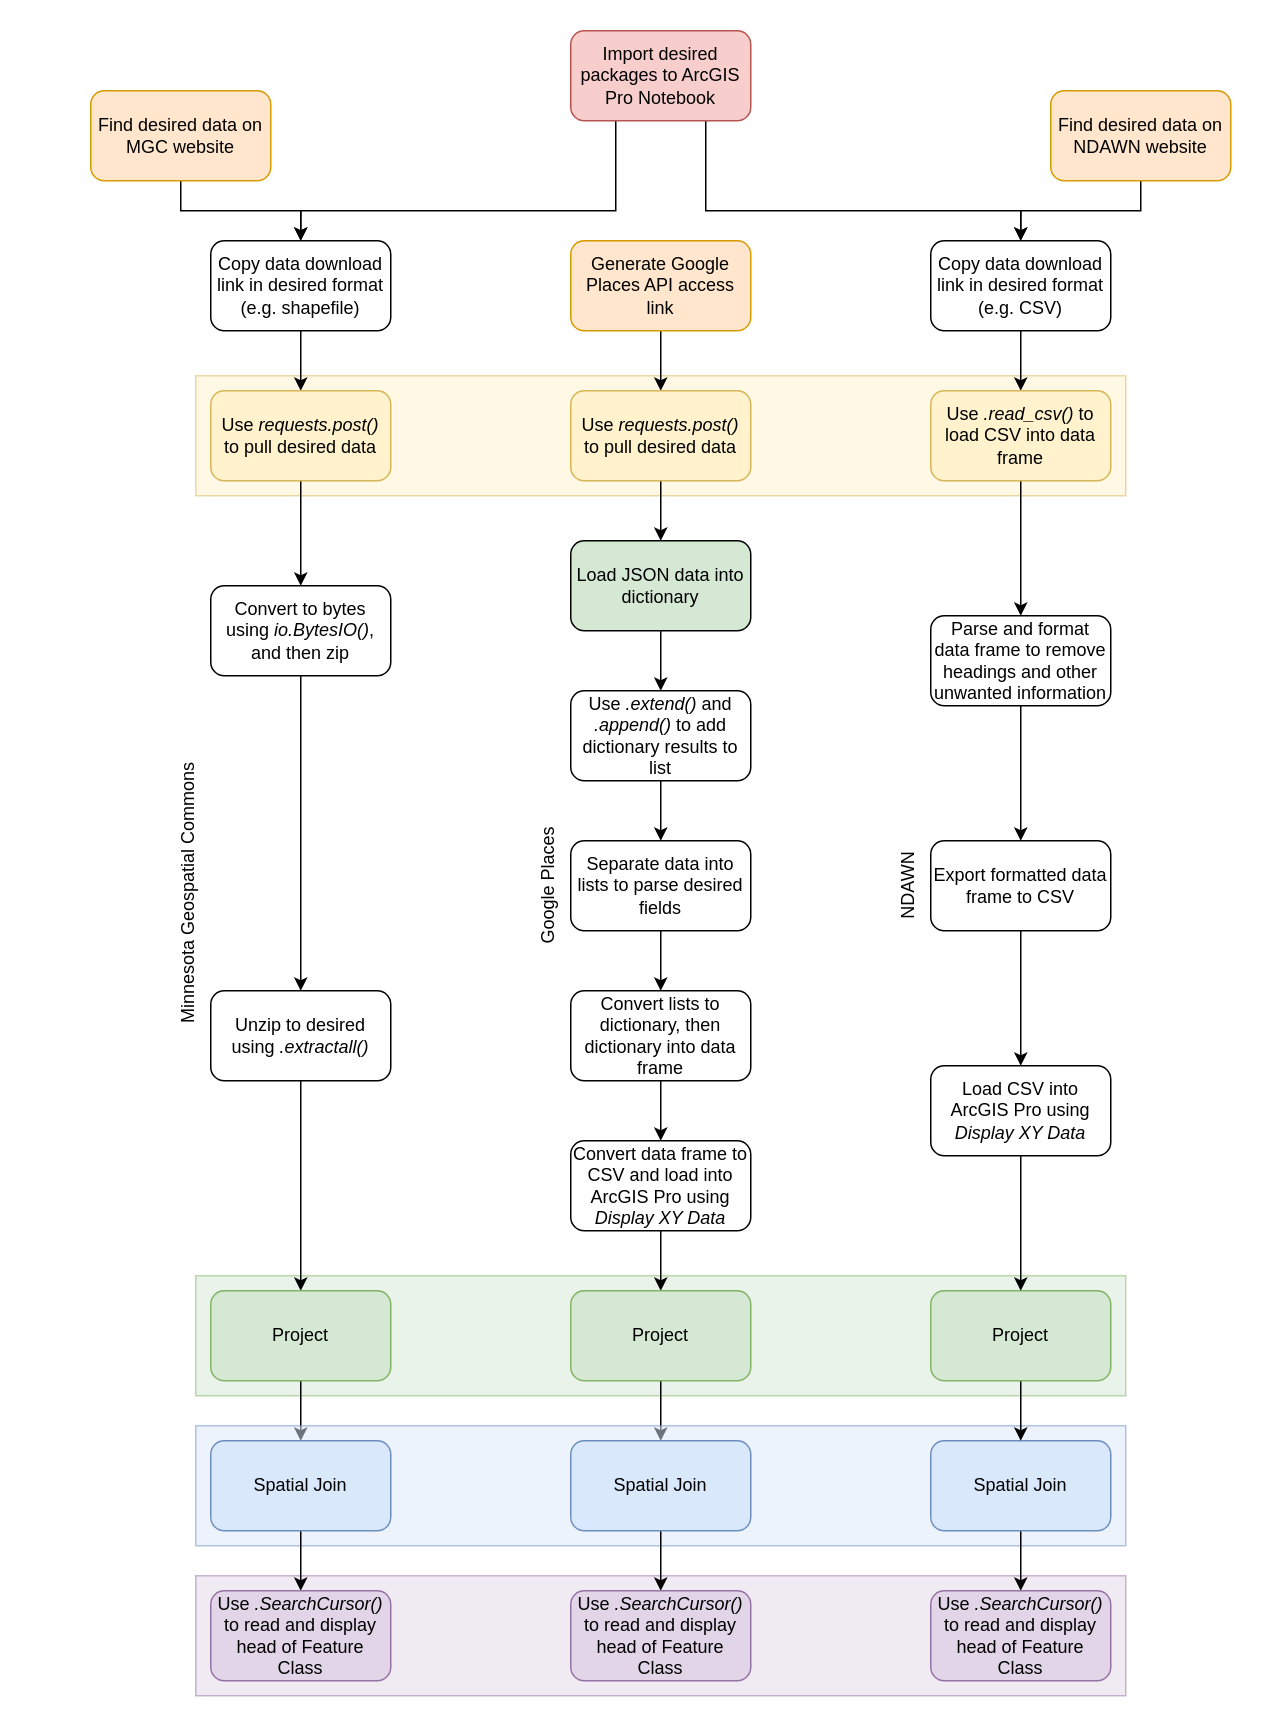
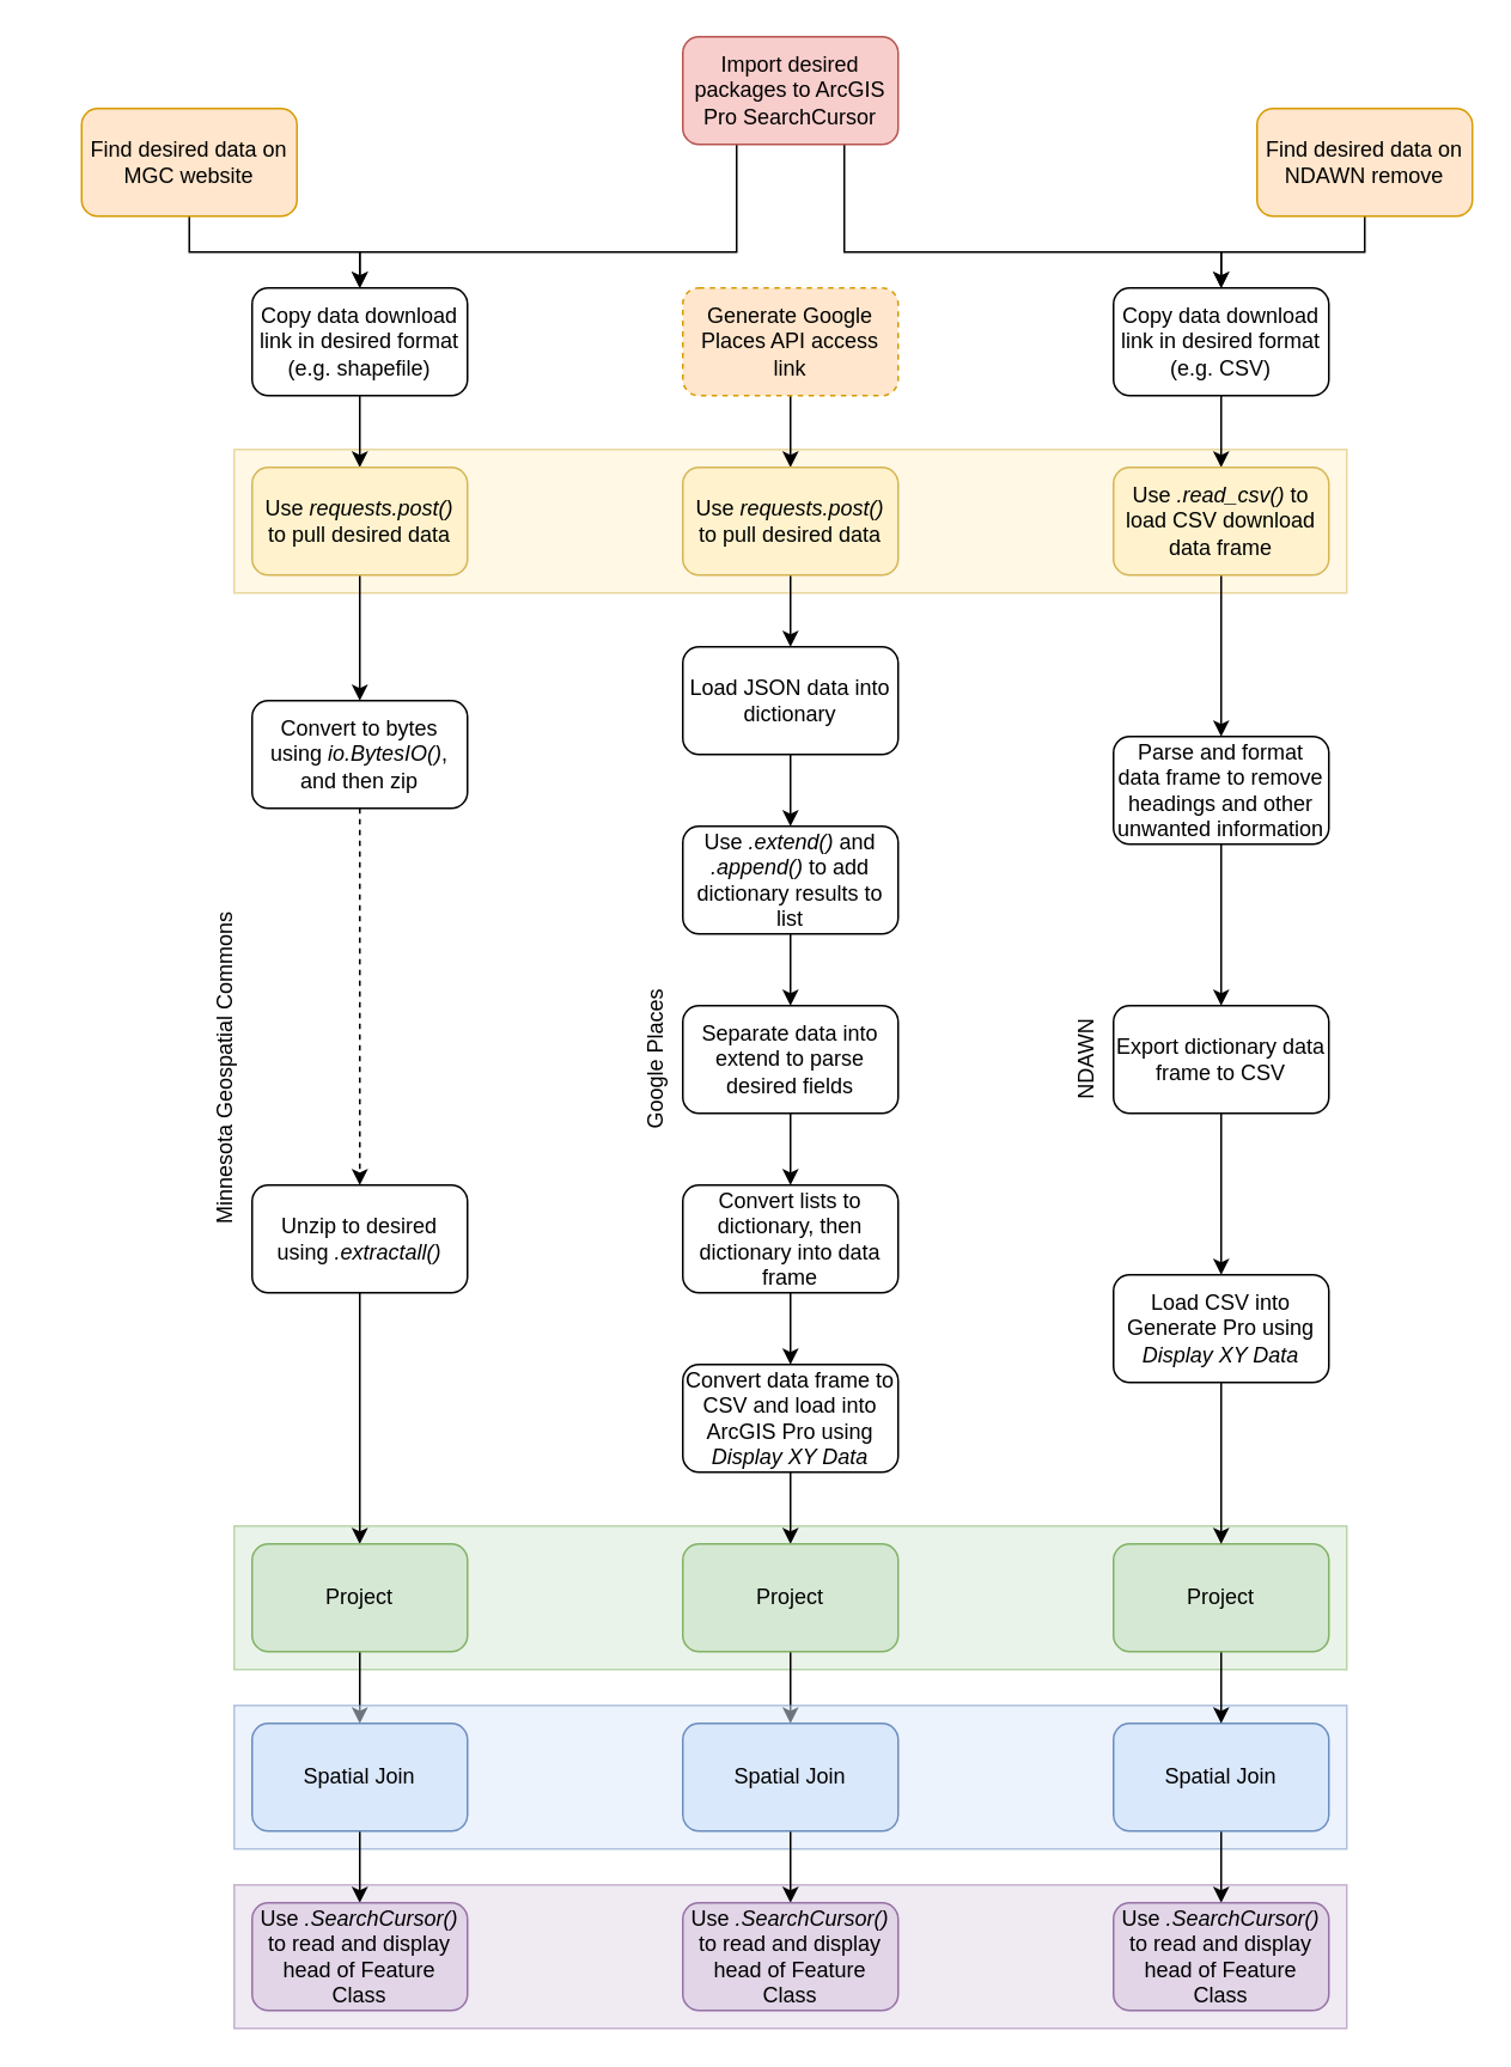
- <mxCell id="14" value="Import desired packages to ArcGIS Pro Notebook" style="rounded=1;whiteSpace=wrap;html=1;fillColor=#f8cecc;strokeColor=#b85450;" vertex="1" parent="1"><mxGeometry x="380" y="20" width="120" height="60" as="geometry" /></mxCell>
+ <mxCell id="14" value="Import desired packages to ArcGIS Pro SearchCursor" style="rounded=1;whiteSpace=wrap;html=1;fillColor=#f8cecc;strokeColor=#b85450;" vertex="1" parent="1"><mxGeometry x="380" y="20" width="120" height="60" as="geometry" /></mxCell>
- <mxCell id="7" value="Find desired data on MGC website" style="rounded=1;whiteSpace=wrap;html=1;fillColor=#ffe6cc;strokeColor=#d79b00;" vertex="1" parent="1"><mxGeometry x="60" y="60" width="120" height="60" as="geometry" /></mxCell>
+ <mxCell id="7" value="Find desired data on MGC website" style="rounded=1;whiteSpace=wrap;html=1;fillColor=#ffe6cc;strokeColor=#d79b00;" vertex="1" parent="1"><mxGeometry x="45" y="60" width="120" height="60" as="geometry" /></mxCell>
- <mxCell id="11" value="Find desired data on NDAWN website" style="rounded=1;whiteSpace=wrap;html=1;fillColor=#ffe6cc;strokeColor=#d79b00;" vertex="1" parent="1"><mxGeometry x="700" y="60" width="120" height="60" as="geometry" /></mxCell>
+ <mxCell id="11" value="Find desired data on NDAWN remove" style="rounded=1;whiteSpace=wrap;html=1;fillColor=#ffe6cc;strokeColor=#d79b00;" vertex="1" parent="1"><mxGeometry x="700" y="60" width="120" height="60" as="geometry" /></mxCell>
- <mxCell id="9" value="Generate Google Places API access link" style="rounded=1;whiteSpace=wrap;html=1;fillColor=#ffe6cc;strokeColor=#d79b00;" vertex="1" parent="1"><mxGeometry x="380" y="160" width="120" height="60" as="geometry" /></mxCell>
+ <mxCell id="9" value="Generate Google Places API access link" style="rounded=1;whiteSpace=wrap;html=1;fillColor=#ffe6cc;strokeColor=#d79b00;dashed=1;" vertex="1" parent="1"><mxGeometry x="380" y="160" width="120" height="60" as="geometry" /></mxCell>
- <mxCell id="24" value="Use &lt;i&gt;.read_csv()&lt;/i&gt; to load CSV into data frame" style="rounded=1;whiteSpace=wrap;html=1;fillColor=#fff2cc;strokeColor=#d6b656;" vertex="1" parent="1"><mxGeometry x="620" y="260" width="120" height="60" as="geometry" /></mxCell>
+ <mxCell id="24" value="Use &lt;i&gt;.read_csv()&lt;/i&gt; to load CSV download data frame" style="rounded=1;whiteSpace=wrap;html=1;fillColor=#fff2cc;strokeColor=#d6b656;" vertex="1" parent="1"><mxGeometry x="620" y="260" width="120" height="60" as="geometry" /></mxCell>
- <mxCell id="30" value="Load JSON data into dictionary" style="rounded=1;whiteSpace=wrap;html=1;fillColor=#d5e8d4;" vertex="1" parent="1"><mxGeometry x="380" y="360" width="120" height="60" as="geometry" /></mxCell>
+ <mxCell id="30" value="Load JSON data into dictionary" style="rounded=1;whiteSpace=wrap;html=1;" vertex="1" parent="1"><mxGeometry x="380" y="360" width="120" height="60" as="geometry" /></mxCell>
- <mxCell id="25" value="" style="edgeStyle=orthogonalEdgeStyle;rounded=0;orthogonalLoop=1;jettySize=auto;html=1;" edge="1" parent="1" source="26" target="28"><mxGeometry relative="1" as="geometry" /></mxCell>
+ <mxCell id="25" value="" style="edgeStyle=orthogonalEdgeStyle;rounded=0;orthogonalLoop=1;jettySize=auto;html=1;dashed=1;" edge="1" parent="1" source="26" target="28"><mxGeometry relative="1" as="geometry" /></mxCell>
- <mxCell id="36" value="Separate data into lists to parse desired fields" style="rounded=1;whiteSpace=wrap;html=1;" vertex="1" parent="1"><mxGeometry x="380" y="560" width="120" height="60" as="geometry" /></mxCell>
+ <mxCell id="36" value="Separate data into extend to parse desired fields" style="rounded=1;whiteSpace=wrap;html=1;" vertex="1" parent="1"><mxGeometry x="380" y="560" width="120" height="60" as="geometry" /></mxCell>
- <mxCell id="57" value="Export formatted data frame to CSV" style="rounded=1;whiteSpace=wrap;html=1;" vertex="1" parent="1"><mxGeometry x="620" y="560" width="120" height="60" as="geometry" /></mxCell>
+ <mxCell id="57" value="Export dictionary data frame to CSV" style="rounded=1;whiteSpace=wrap;html=1;" vertex="1" parent="1"><mxGeometry x="620" y="560" width="120" height="60" as="geometry" /></mxCell>
- <mxCell id="59" value="Load CSV into ArcGIS Pro using &lt;i&gt;Display XY Data&lt;/i&gt;" style="rounded=1;whiteSpace=wrap;html=1;" vertex="1" parent="1"><mxGeometry x="620" y="710" width="120" height="60" as="geometry" /></mxCell>
+ <mxCell id="59" value="Load CSV into Generate Pro using &lt;i&gt;Display XY Data&lt;/i&gt;" style="rounded=1;whiteSpace=wrap;html=1;" vertex="1" parent="1"><mxGeometry x="620" y="710" width="120" height="60" as="geometry" /></mxCell>
